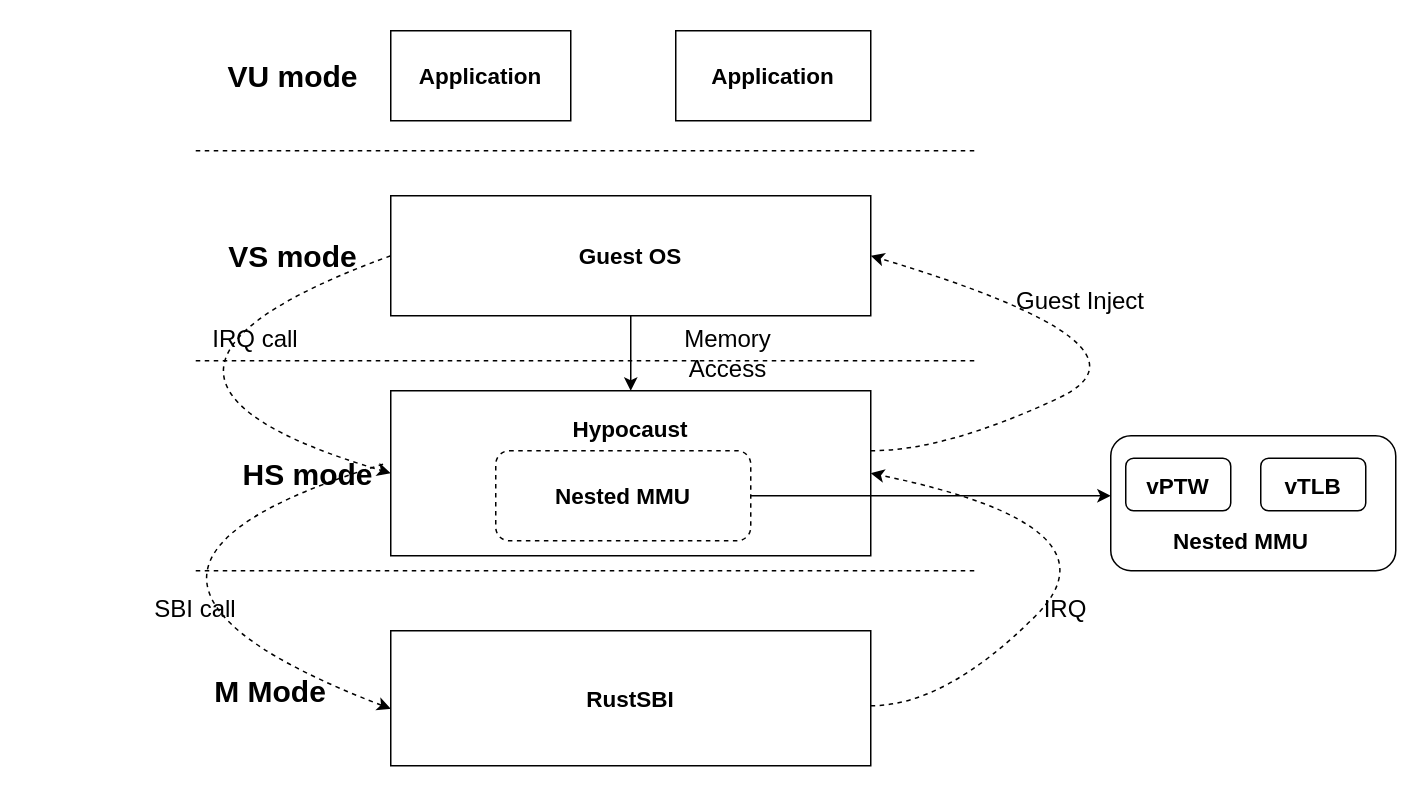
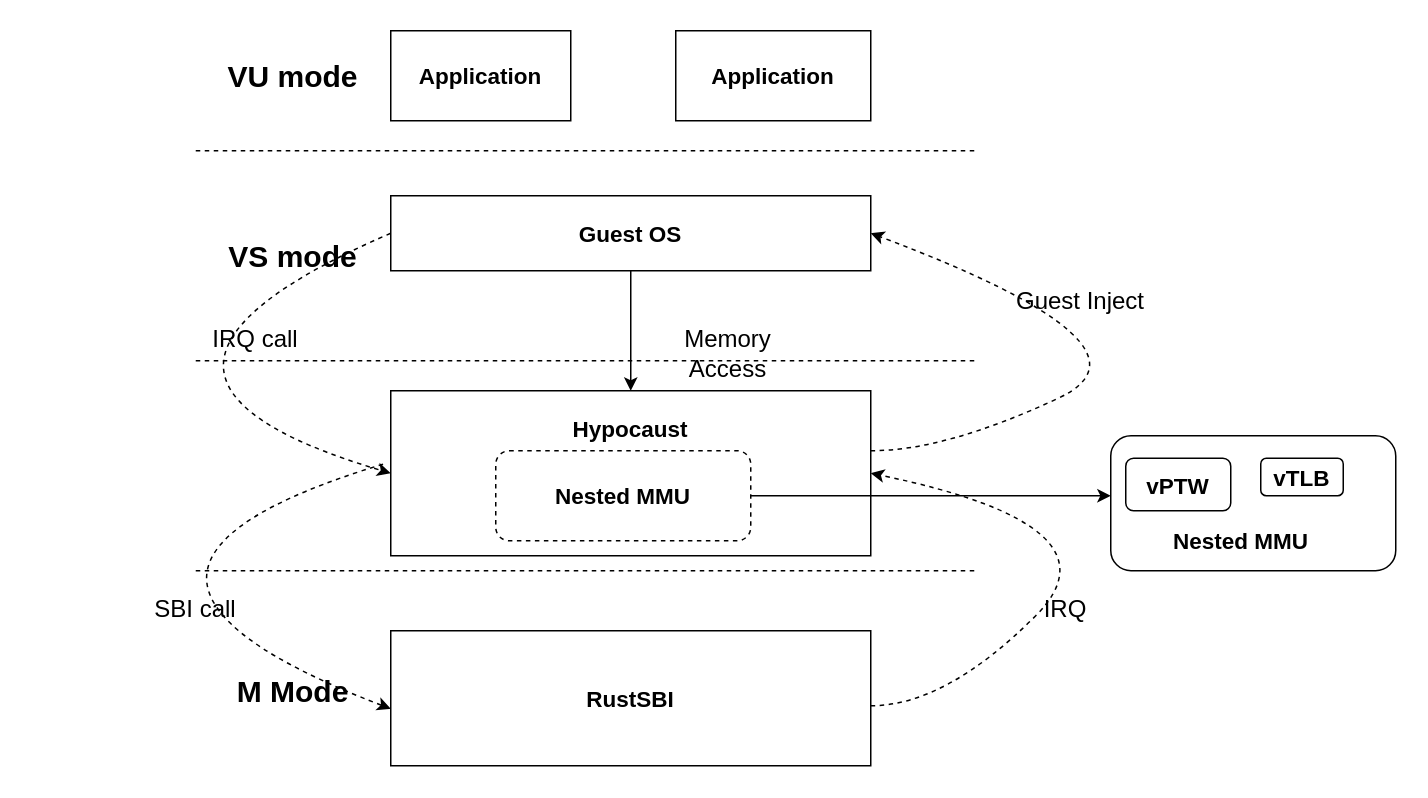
- <mxCell id="6" value="&lt;font style=&quot;font-size: 15px;&quot;&gt;&lt;b&gt;Guest OS&lt;/b&gt;&lt;/font&gt;" style="rounded=0;whiteSpace=wrap;html=1;" parent="1" vertex="1"><mxGeometry x="260" y="130" width="320" height="80" as="geometry" /></mxCell>
+ <mxCell id="6" value="&lt;font style=&quot;font-size: 15px;&quot;&gt;&lt;b&gt;Guest OS&lt;/b&gt;&lt;/font&gt;" style="rounded=0;whiteSpace=wrap;html=1;" parent="1" vertex="1"><mxGeometry x="260" y="130" width="320" height="50" as="geometry" /></mxCell>
- <mxCell id="10" value="&lt;font style=&quot;font-size: 20px;&quot;&gt;&lt;b&gt;HS mode&lt;/b&gt;&lt;/font&gt;" style="text;html=1;strokeColor=none;fillColor=none;align=center;verticalAlign=middle;whiteSpace=wrap;rounded=0;" parent="1" vertex="1"><mxGeometry x="160" y="300" width="90" height="30" as="geometry" /></mxCell>
- <mxCell id="25" value="&lt;span style=&quot;font-size: 15px;&quot;&gt;&lt;b&gt;vTLB&lt;/b&gt;&lt;/span&gt;" style="rounded=1;whiteSpace=wrap;html=1;" vertex="1" parent="1"><mxGeometry x="840" y="305" width="70" height="35" as="geometry" /></mxCell>
+ <mxCell id="25" value="&lt;span style=&quot;font-size: 15px;&quot;&gt;&lt;b&gt;vTLB&lt;/b&gt;&lt;/span&gt;" style="rounded=1;whiteSpace=wrap;html=1;" vertex="1" parent="1"><mxGeometry x="840" y="305" width="55" height="25" as="geometry" /></mxCell>
- <mxCell id="13" value="&lt;font style=&quot;font-size: 20px;&quot;&gt;&lt;b&gt;M Mode&lt;/b&gt;&lt;/font&gt;" style="text;html=1;strokeColor=none;fillColor=none;align=center;verticalAlign=middle;whiteSpace=wrap;rounded=0;" parent="1" vertex="1"><mxGeometry x="135" y="445" width="90" height="30" as="geometry" /></mxCell>
+ <mxCell id="13" value="&lt;font style=&quot;font-size: 20px;&quot;&gt;&lt;b&gt;M Mode&lt;/b&gt;&lt;/font&gt;" style="text;html=1;strokeColor=none;fillColor=none;align=center;verticalAlign=middle;whiteSpace=wrap;rounded=0;" parent="1" vertex="1"><mxGeometry x="150" y="445" width="90" height="30" as="geometry" /></mxCell>
